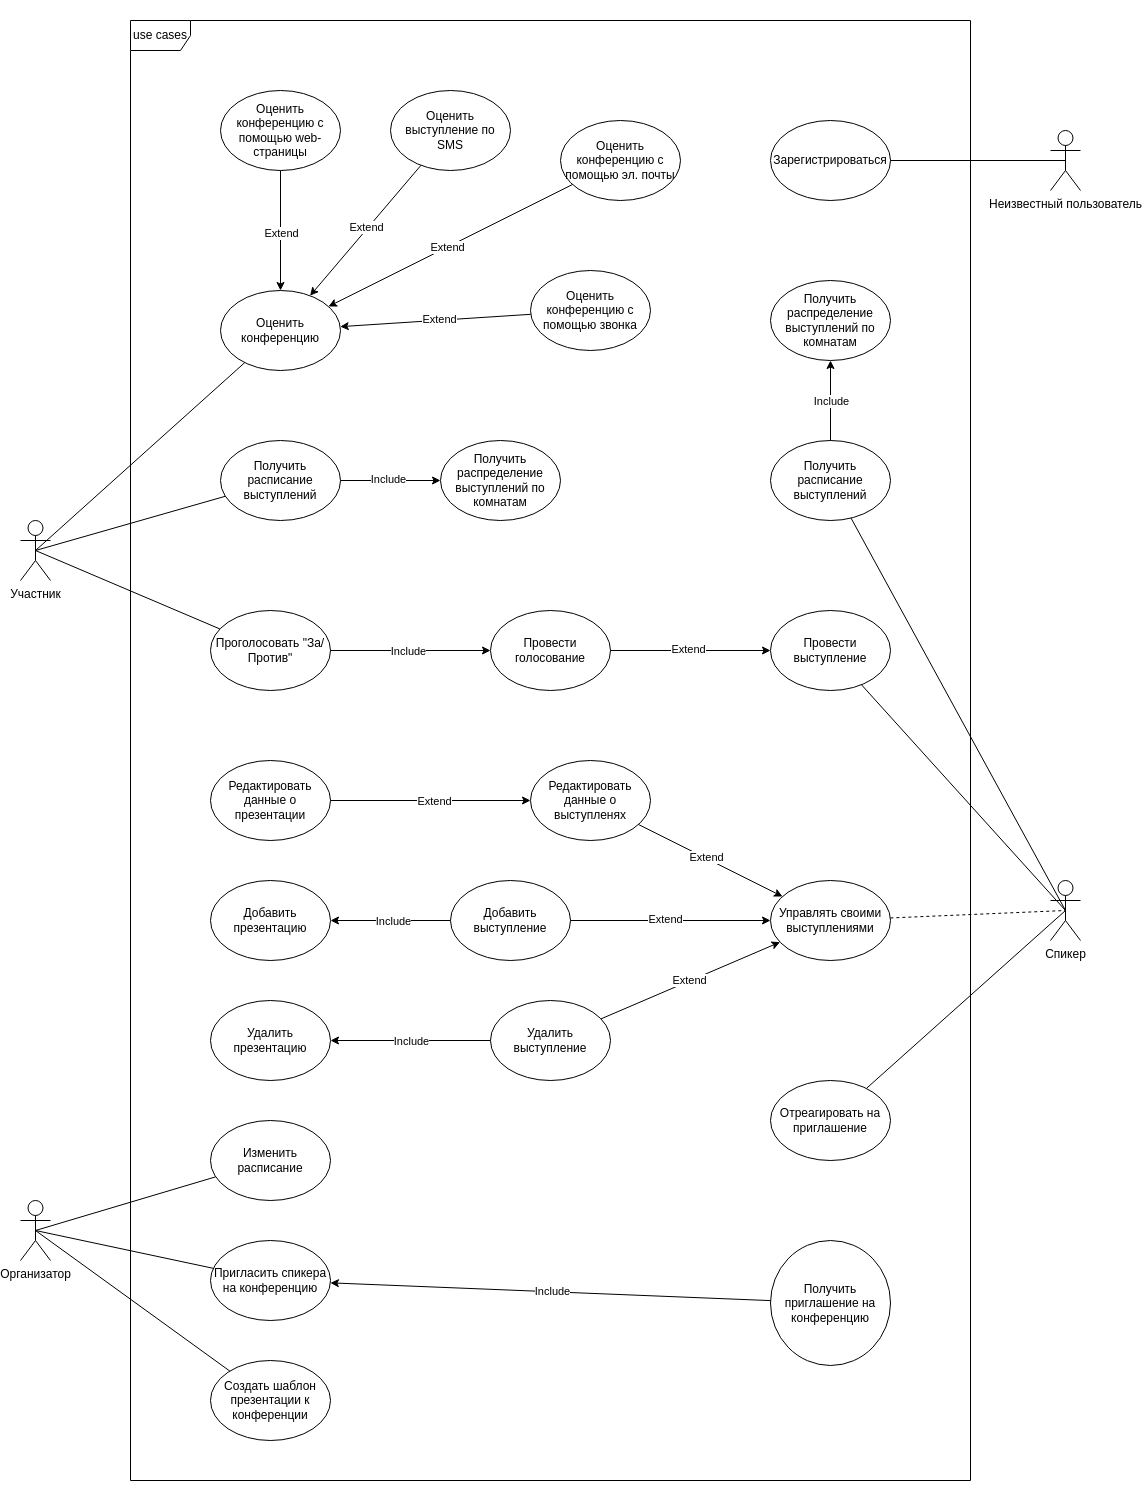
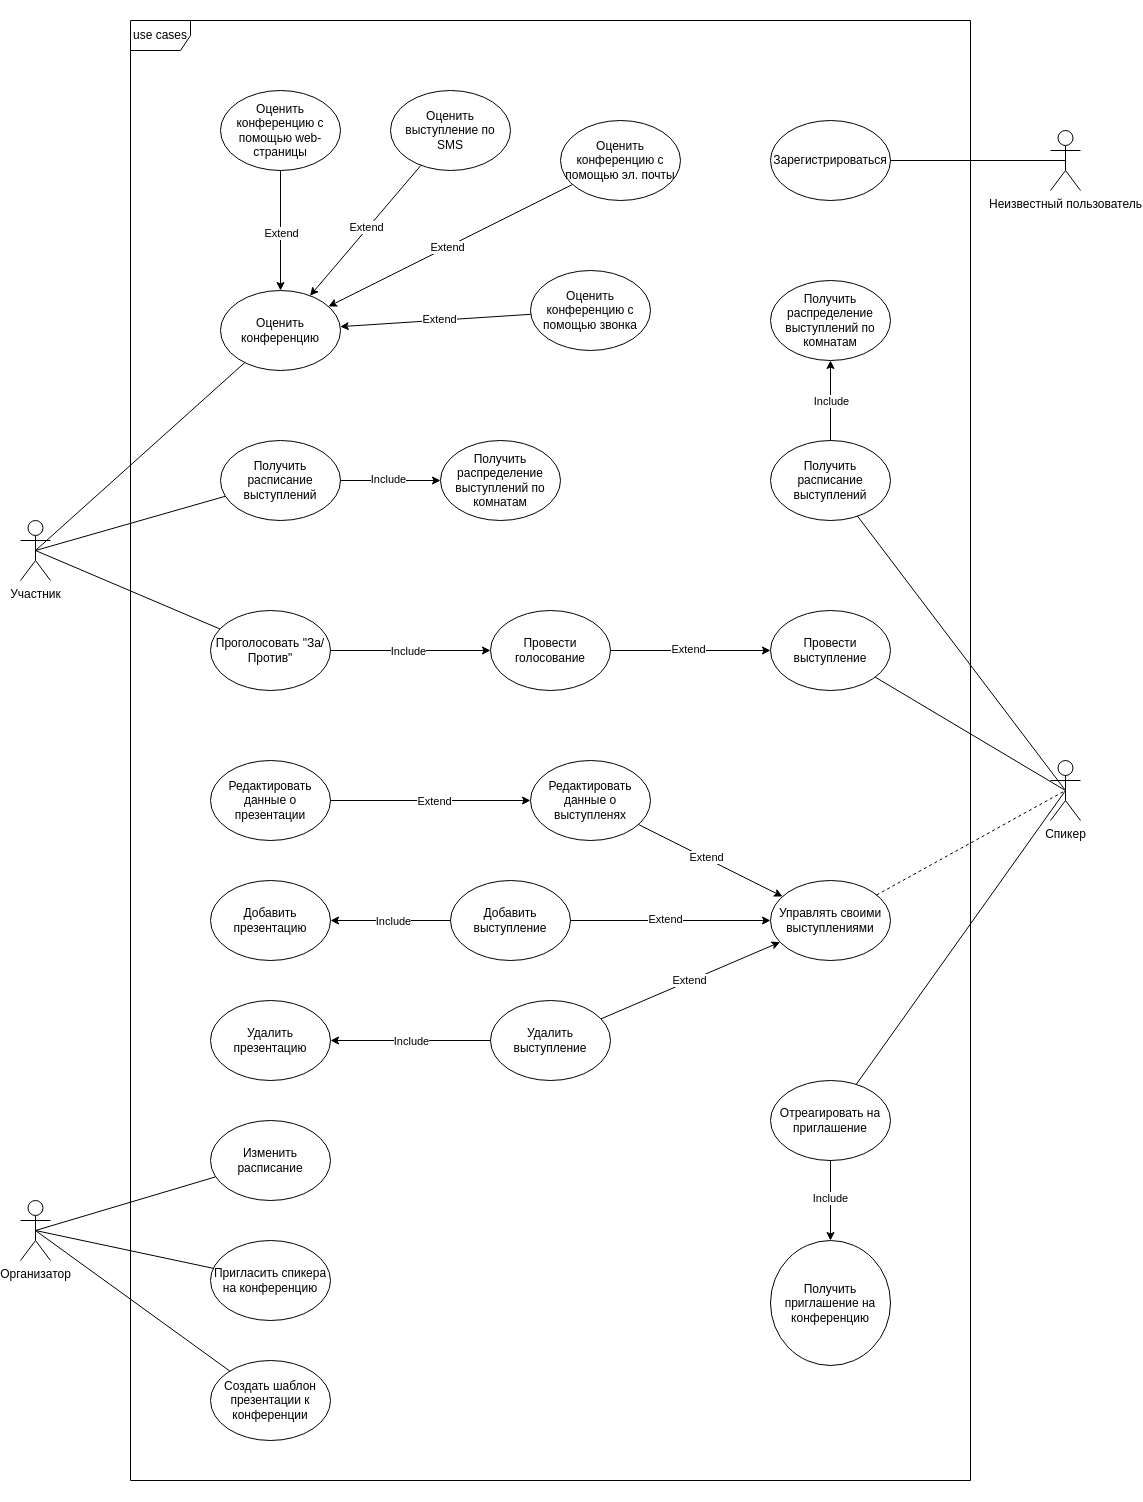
- <mxCell id="4" value="Спикер" style="shape=umlActor;verticalLabelPosition=bottom;verticalAlign=top;html=1;" vertex="1" parent="1"><mxGeometry x="1050" y="880" width="30" height="60" as="geometry" /></mxCell>
+ <mxCell id="4" value="Спикер" style="shape=umlActor;verticalLabelPosition=bottom;verticalAlign=top;html=1;" vertex="1" parent="1"><mxGeometry x="1050" y="760" width="30" height="60" as="geometry" /></mxCell>
+ <mxCell id="71" value="" style="endArrow=classic;html=1;rounded=0;" edge="1" parent="1" source="69" target="68"><mxGeometry width="50" height="50" relative="1" as="geometry"><mxPoint x="540" y="1320" as="sourcePoint" /><mxPoint x="590" y="1270" as="targetPoint" /></mxGeometry></mxCell>
+ <mxCell id="72" value="Include" style="edgeLabel;html=1;align=center;verticalAlign=middle;resizable=0;points=[];" vertex="1" connectable="0" parent="71"><mxGeometry x="-0.075" y="-1" relative="1" as="geometry"><mxPoint as="offset" /></mxGeometry></mxCell>
- <mxCell id="73" value="" style="endArrow=classic;html=1;rounded=0;" edge="1" parent="1" source="68" target="21"><mxGeometry width="50" height="50" relative="1" as="geometry"><mxPoint x="490" y="1310" as="sourcePoint" /><mxPoint x="540" y="1260" as="targetPoint" /></mxGeometry></mxCell>
- <mxCell id="74" value="Include" style="edgeLabel;html=1;align=center;verticalAlign=middle;resizable=0;points=[];" vertex="1" connectable="0" parent="73"><mxGeometry x="-0.003" y="-1" relative="1" as="geometry"><mxPoint x="1" as="offset" /></mxGeometry></mxCell>
